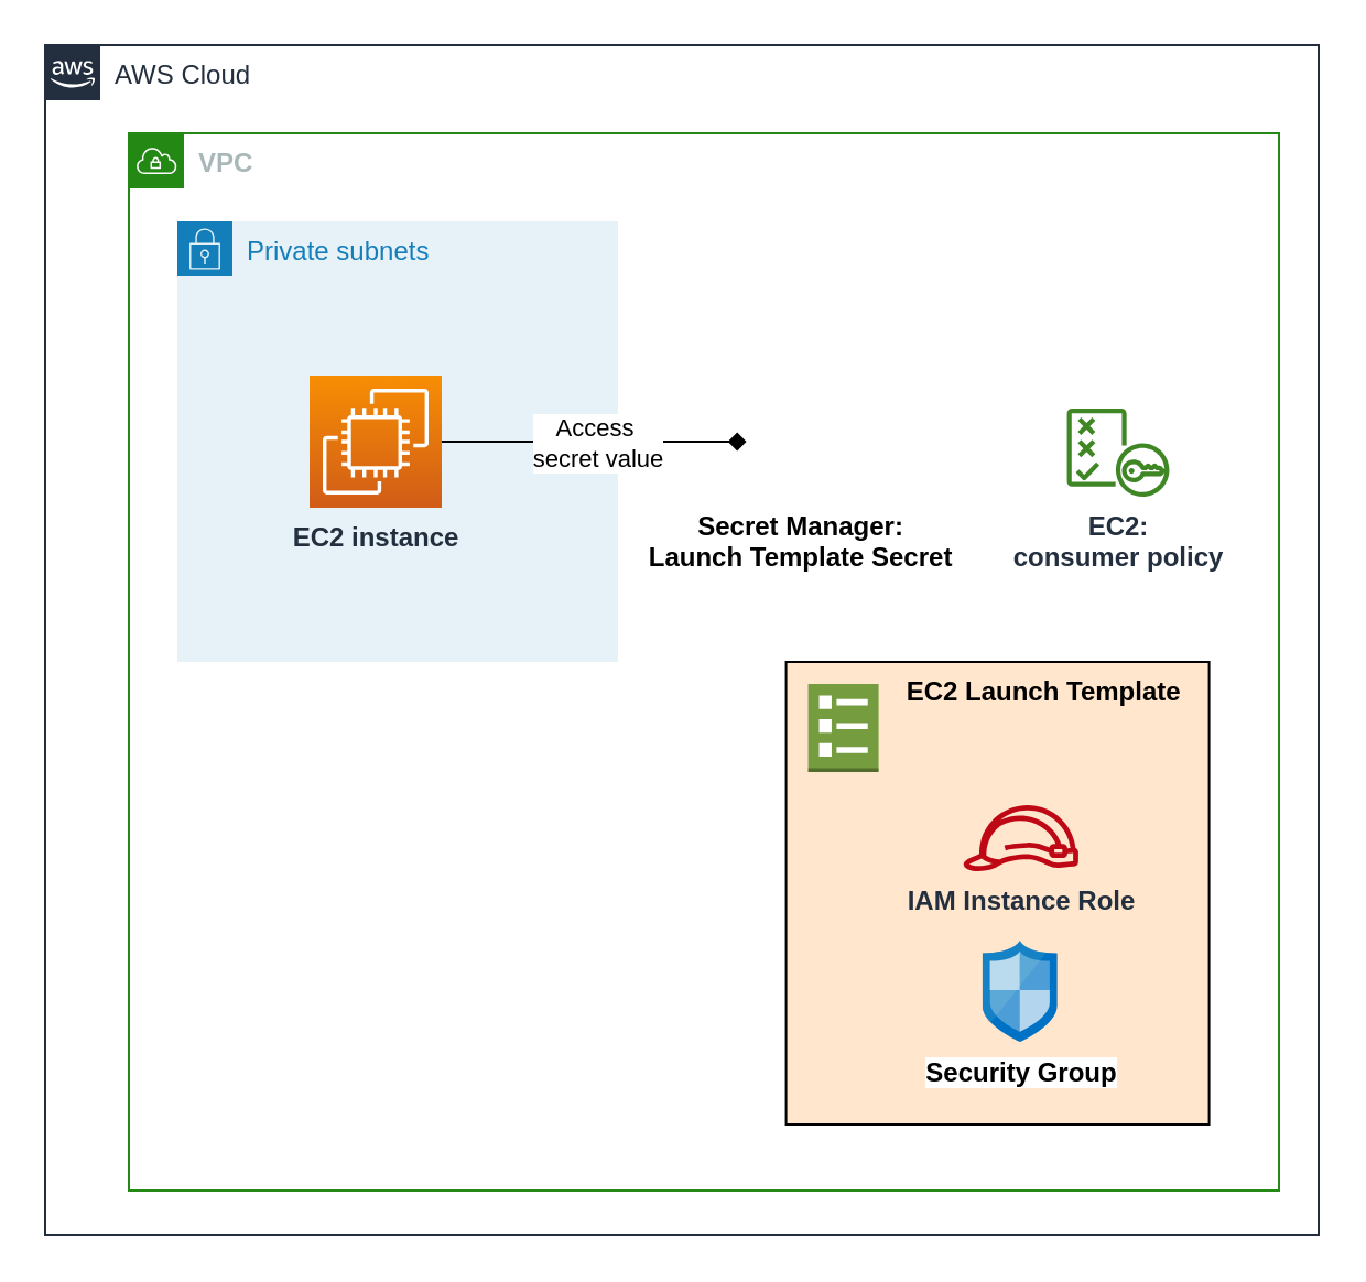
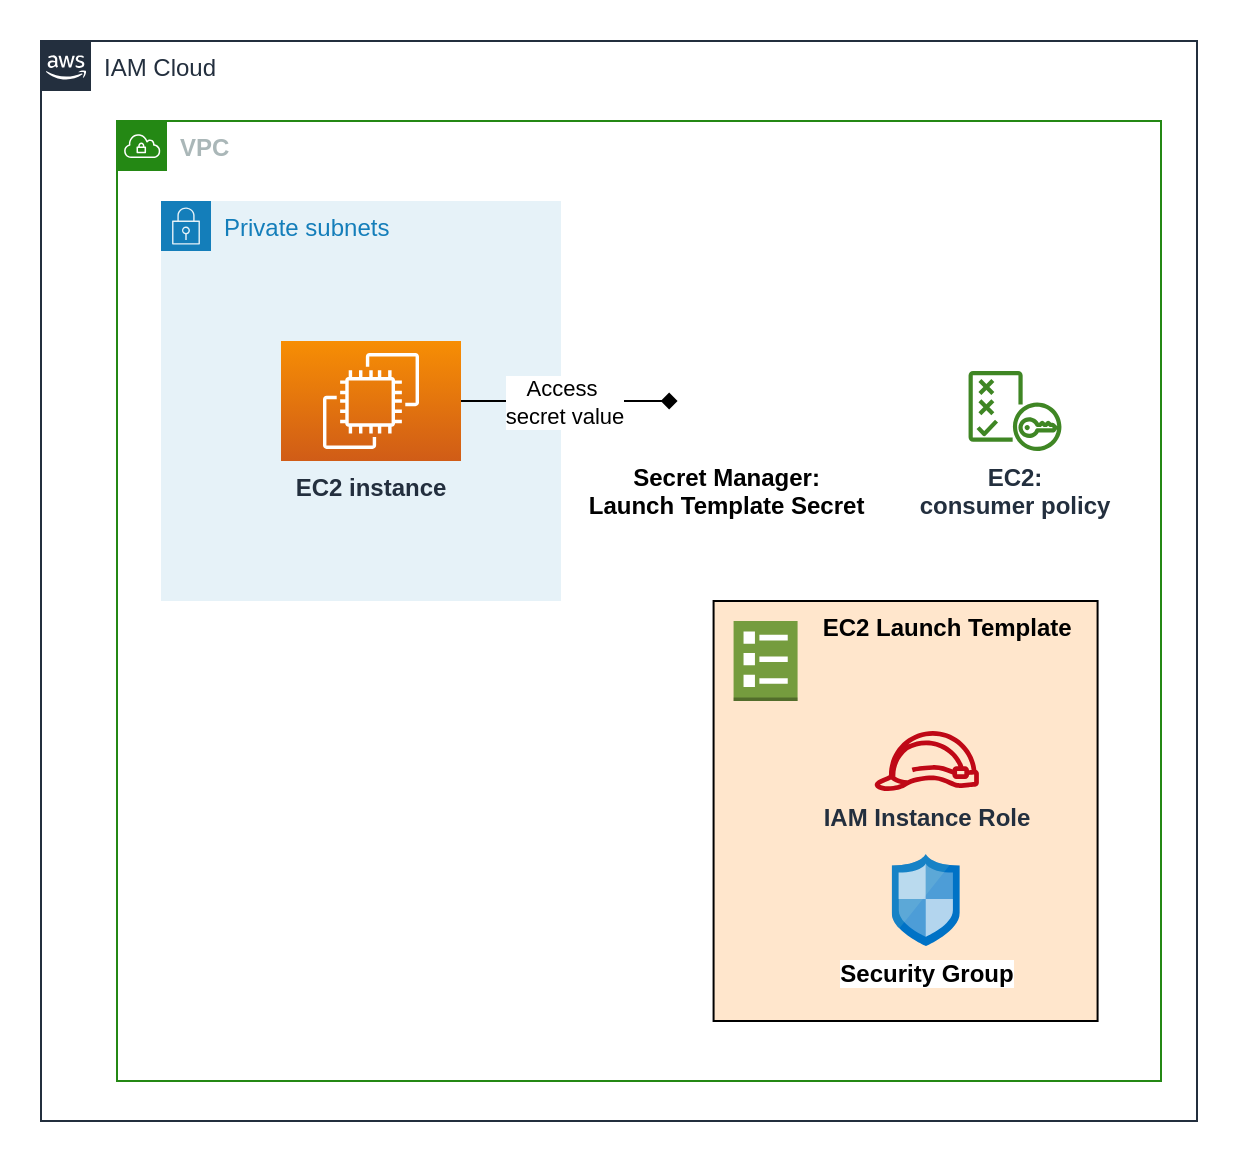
- <mxCell id="2" value="AWS Cloud" style="points=[[0,0],[0.25,0],[0.5,0],[0.75,0],[1,0],[1,0.25],[1,0.5],[1,0.75],[1,1],[0.75,1],[0.5,1],[0.25,1],[0,1],[0,0.75],[0,0.5],[0,0.25]];outlineConnect=0;gradientColor=none;html=1;whiteSpace=wrap;fontSize=12;fontStyle=0;shape=mxgraph.aws4.group;grIcon=mxgraph.aws4.group_aws_cloud_alt;strokeColor=#232F3E;fillColor=none;verticalAlign=top;align=left;spacingLeft=30;fontColor=#232F3E;dashed=0;labelBackgroundColor=none;container=1;pointerEvents=0;collapsible=0;recursiveResize=0;" parent="1" vertex="1"><mxGeometry x="20" y="20" width="578" height="540" as="geometry" /></mxCell>
+ <mxCell id="2" value="IAM Cloud" style="points=[[0,0],[0.25,0],[0.5,0],[0.75,0],[1,0],[1,0.25],[1,0.5],[1,0.75],[1,1],[0.75,1],[0.5,1],[0.25,1],[0,1],[0,0.75],[0,0.5],[0,0.25]];outlineConnect=0;gradientColor=none;html=1;whiteSpace=wrap;fontSize=12;fontStyle=0;shape=mxgraph.aws4.group;grIcon=mxgraph.aws4.group_aws_cloud_alt;strokeColor=#232F3E;fillColor=none;verticalAlign=top;align=left;spacingLeft=30;fontColor=#232F3E;dashed=0;labelBackgroundColor=none;container=1;pointerEvents=0;collapsible=0;recursiveResize=0;" parent="1" vertex="1"><mxGeometry x="20" y="20" width="578" height="540" as="geometry" /></mxCell>
- <mxCell id="5" value="EC2 instance" style="sketch=0;points=[[0,0,0],[0.25,0,0],[0.5,0,0],[0.75,0,0],[1,0,0],[0,1,0],[0.25,1,0],[0.5,1,0],[0.75,1,0],[1,1,0],[0,0.25,0],[0,0.5,0],[0,0.75,0],[1,0.25,0],[1,0.5,0],[1,0.75,0]];outlineConnect=0;fontColor=#232F3E;gradientColor=#F78E04;gradientDirection=north;fillColor=#D05C17;strokeColor=#ffffff;dashed=0;verticalLabelPosition=bottom;verticalAlign=top;align=center;html=1;fontSize=12;fontStyle=1;aspect=fixed;shape=mxgraph.aws4.resourceIcon;resIcon=mxgraph.aws4.ec2;" parent="4" vertex="1"><mxGeometry x="60" y="70" width="60" height="60" as="geometry" /></mxCell>
+ <mxCell id="5" value="EC2 instance" style="sketch=0;points=[[0,0,0],[0.25,0,0],[0.5,0,0],[0.75,0,0],[1,0,0],[0,1,0],[0.25,1,0],[0.5,1,0],[0.75,1,0],[1,1,0],[0,0.25,0],[0,0.5,0],[0,0.75,0],[1,0.25,0],[1,0.5,0],[1,0.75,0]];outlineConnect=0;fontColor=#232F3E;gradientColor=#F78E04;gradientDirection=north;fillColor=#D05C17;strokeColor=#ffffff;dashed=0;verticalLabelPosition=bottom;verticalAlign=top;align=center;html=1;fontSize=12;fontStyle=1;aspect=fixed;shape=mxgraph.aws4.resourceIcon;resIcon=mxgraph.aws4.ec2;" parent="4" vertex="1"><mxGeometry x="60" y="70" width="90" height="60" as="geometry" /></mxCell>
